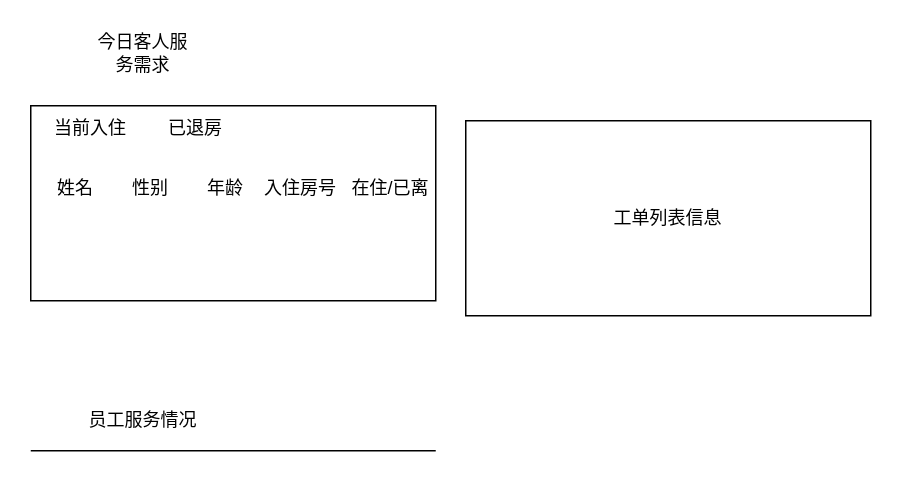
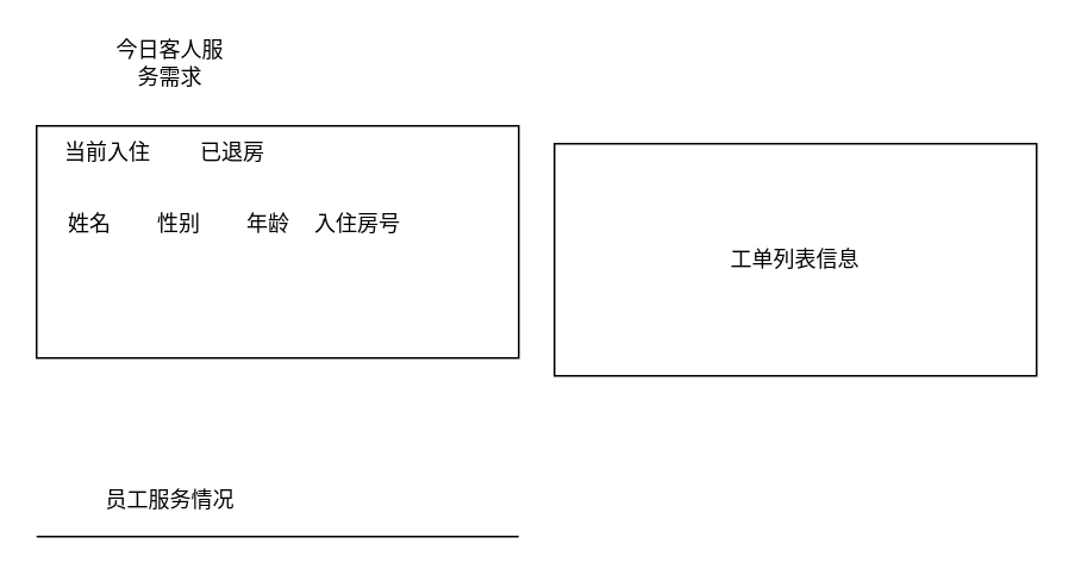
- <mxCell id="8" value="在住/已离" style="text;html=1;align=center;verticalAlign=middle;whiteSpace=wrap;rounded=0;" vertex="1" parent="1"><mxGeometry x="230" y="110" width="60" height="30" as="geometry" /></mxCell>
